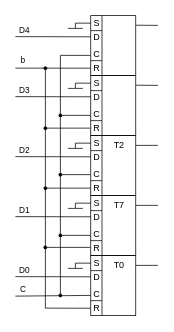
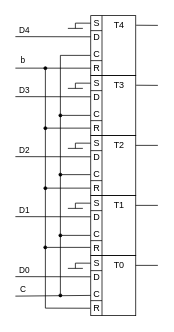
+ <mxCell id="71" value="T4" style="text;html=1;align=center;verticalAlign=middle;resizable=0;points=[];autosize=1;strokeColor=none;fillColor=none;" parent="65" vertex="1"><mxGeometry x="25.5" y="3" width="30" height="20" as="geometry" /></mxCell>
+ <mxCell id="8" value="T3" style="text;html=1;align=center;verticalAlign=middle;resizable=0;points=[];autosize=1;strokeColor=none;fillColor=none;" parent="2" vertex="1"><mxGeometry x="25.5" y="3" width="30" height="20" as="geometry" /></mxCell>
- <mxCell id="26" value="T7" style="text;html=1;align=center;verticalAlign=middle;resizable=0;points=[];autosize=1;strokeColor=none;fillColor=none;" parent="22" vertex="1"><mxGeometry x="25.5" y="3" width="30" height="20" as="geometry" /></mxCell>
+ <mxCell id="26" value="T1" style="text;html=1;align=center;verticalAlign=middle;resizable=0;points=[];autosize=1;strokeColor=none;fillColor=none;" parent="22" vertex="1"><mxGeometry x="25.5" y="3" width="30" height="20" as="geometry" /></mxCell>
